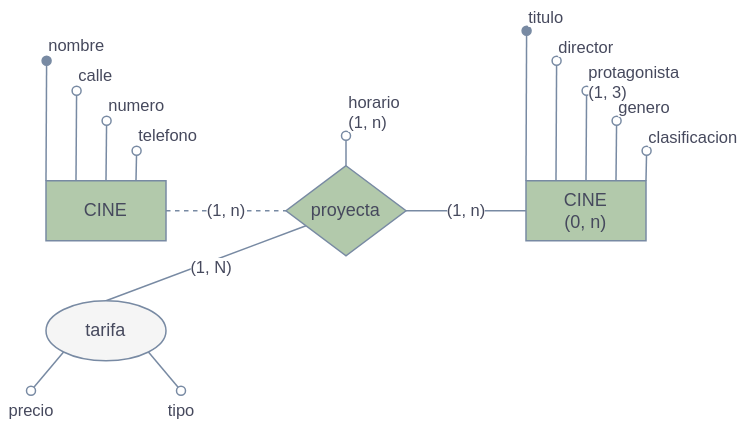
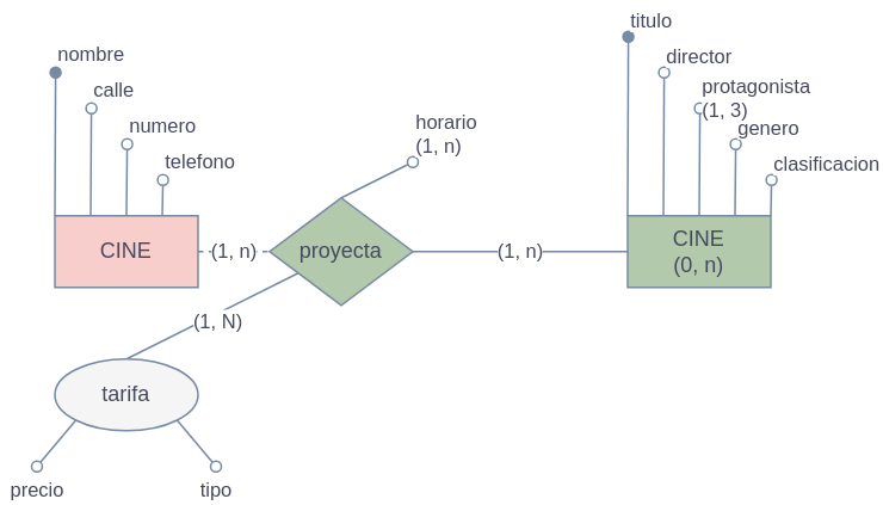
- <mxCell id="7" value="CINE" style="whiteSpace=wrap;html=1;align=center;fillColor=#B2C9AB;strokeColor=#788AA3;fontColor=#46495D;" parent="1" vertex="1"><mxGeometry x="30" y="120" width="80" height="40" as="geometry" /></mxCell>
+ <mxCell id="7" value="CINE" style="whiteSpace=wrap;html=1;align=center;fillColor=#f8cecc;strokeColor=#788AA3;fontColor=#46495D;" parent="1" vertex="1"><mxGeometry x="30" y="120" width="80" height="40" as="geometry" /></mxCell>
- <mxCell id="16" value="proyecta" style="shape=rhombus;perimeter=rhombusPerimeter;whiteSpace=wrap;html=1;align=center;fillColor=#B2C9AB;strokeColor=#788AA3;fontColor=#46495D;" parent="1" vertex="1"><mxGeometry x="190" y="110" width="80" height="60" as="geometry" /></mxCell>
+ <mxCell id="16" value="proyecta" style="shape=rhombus;perimeter=rhombusPerimeter;whiteSpace=wrap;html=1;align=center;fillColor=#B2C9AB;strokeColor=#788AA3;fontColor=#46495D;" parent="1" vertex="1"><mxGeometry x="150" y="110" width="80" height="60" as="geometry" /></mxCell>
